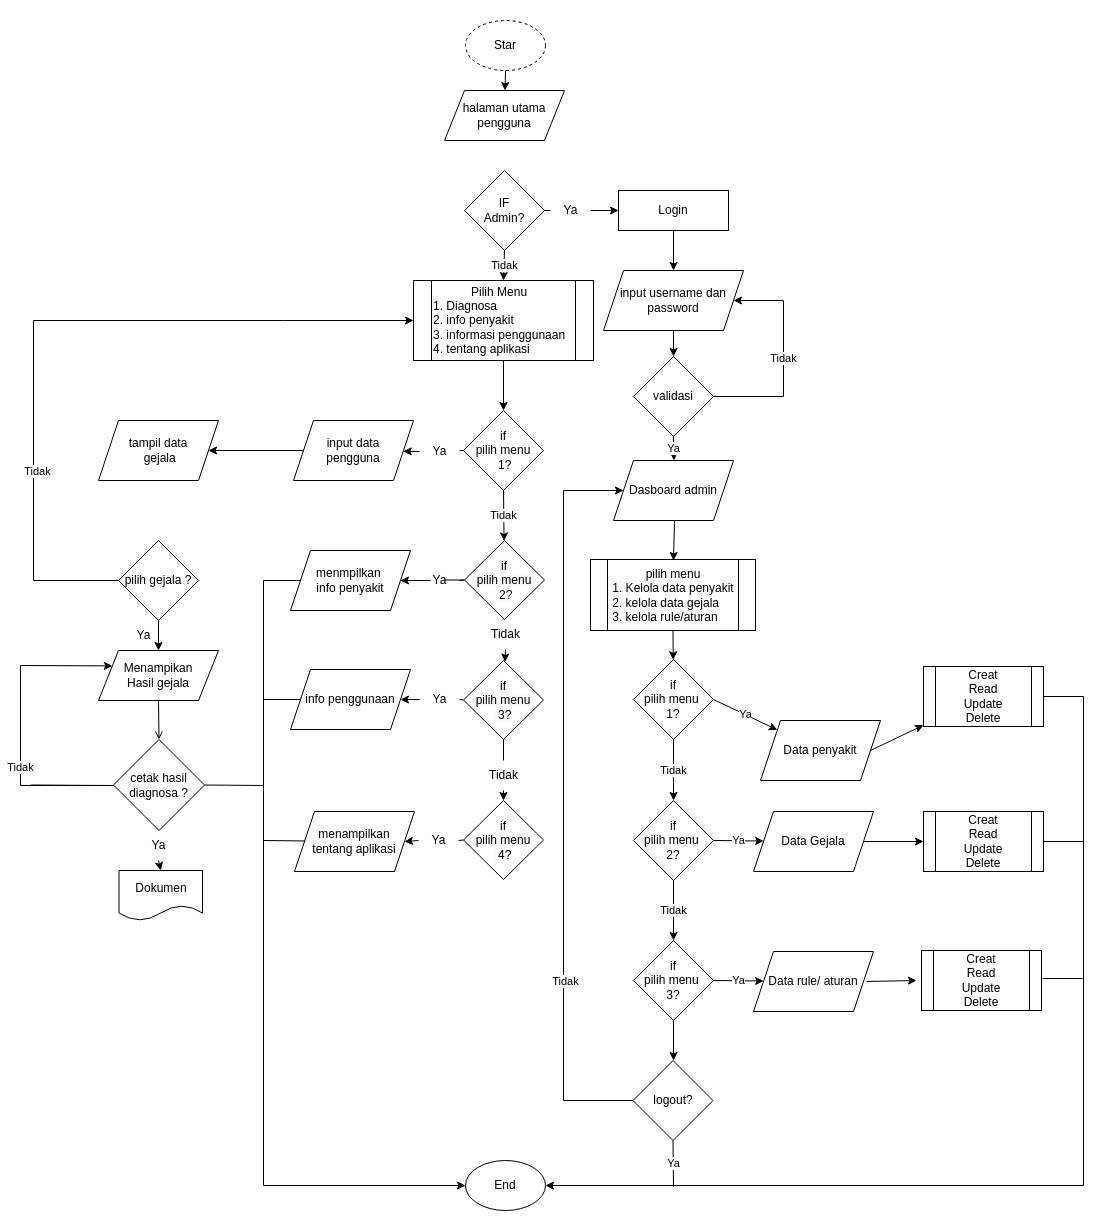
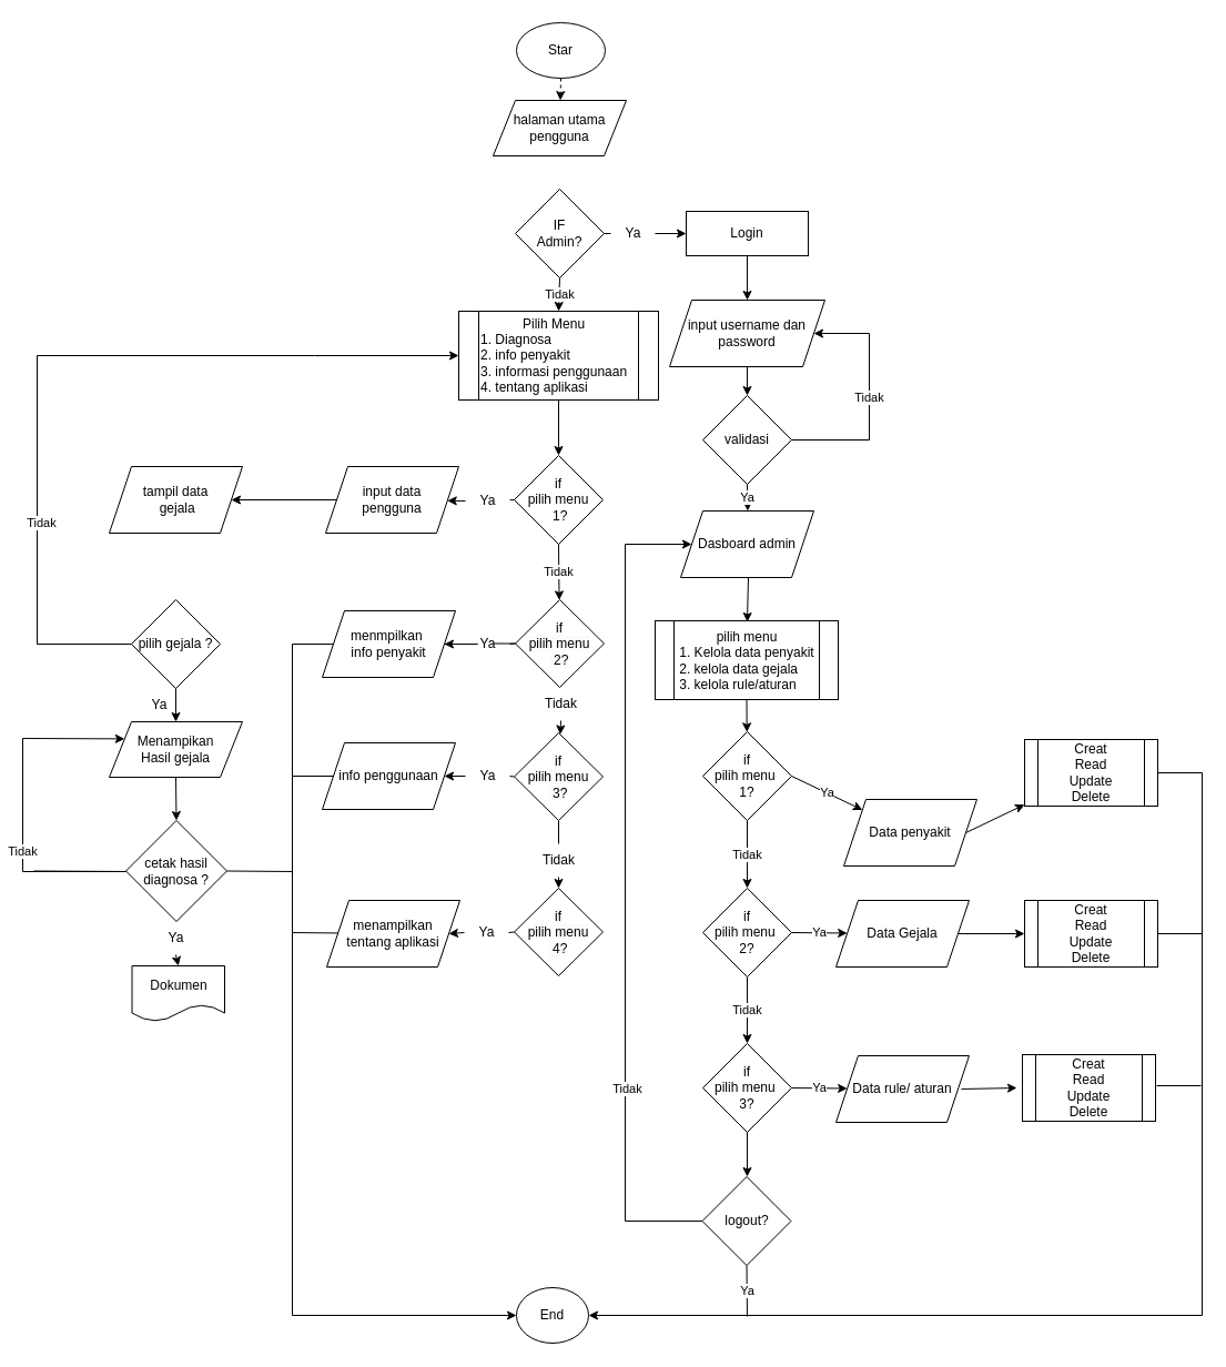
- <mxCell id="2" value="Star" style="ellipse;whiteSpace=wrap;html=1;dashed=1;" vertex="1" parent="1"><mxGeometry x="465" width="80" height="50" as="geometry" y="20" /></mxCell>
+ <mxCell id="2" value="Star" style="ellipse;whiteSpace=wrap;html=1;" vertex="1" parent="1"><mxGeometry x="465" width="80" height="50" as="geometry" y="20" /></mxCell>
- <mxCell id="10" value="" style="endArrow=classic;html=1;rounded=0;exitX=0.5;exitY=1;exitDx=0;exitDy=0;" edge="1" parent="1" source="2" target="11"><mxGeometry width="50" height="50" relative="1" as="geometry"><mxPoint x="833" y="260" as="sourcePoint" /><mxPoint x="513" y="110" as="targetPoint" /></mxGeometry></mxCell>
+ <mxCell id="10" value="" style="endArrow=classic;html=1;rounded=0;exitX=0.5;exitY=1;exitDx=0;exitDy=0;dashed=1;" edge="1" parent="1" source="2" target="11"><mxGeometry width="50" height="50" relative="1" as="geometry"><mxPoint x="833" y="260" as="sourcePoint" /><mxPoint x="513" y="110" as="targetPoint" /></mxGeometry></mxCell>
- <mxCell id="38" value="" style="endArrow=open;html=1;rounded=0;exitX=0.5;exitY=1;exitDx=0;exitDy=0;entryX=0.5;entryY=0;entryDx=0;entryDy=0;" edge="1" parent="1" source="34" target="37"><mxGeometry width="50" height="50" relative="1" as="geometry"><mxPoint y="720" as="sourcePoint" x="283" /><mxPoint x="333" y="670" as="targetPoint" /></mxGeometry></mxCell>
+ <mxCell id="38" value="" style="endArrow=classic;html=1;rounded=0;exitX=0.5;exitY=1;exitDx=0;exitDy=0;entryX=0.5;entryY=0;entryDx=0;entryDy=0;" edge="1" parent="1" source="34" target="37"><mxGeometry width="50" height="50" relative="1" as="geometry"><mxPoint y="720" as="sourcePoint" x="283" /><mxPoint x="333" y="670" as="targetPoint" /></mxGeometry></mxCell>
- <mxCell id="75" value="End" style="ellipse;whiteSpace=wrap;html=1;" vertex="1" parent="1"><mxGeometry x="465" y="1160" width="80" height="50" as="geometry" /></mxCell>
+ <mxCell id="75" value="End" style="ellipse;whiteSpace=wrap;html=1;" vertex="1" parent="1"><mxGeometry x="465" y="1160" width="65" height="50" as="geometry" /></mxCell>
